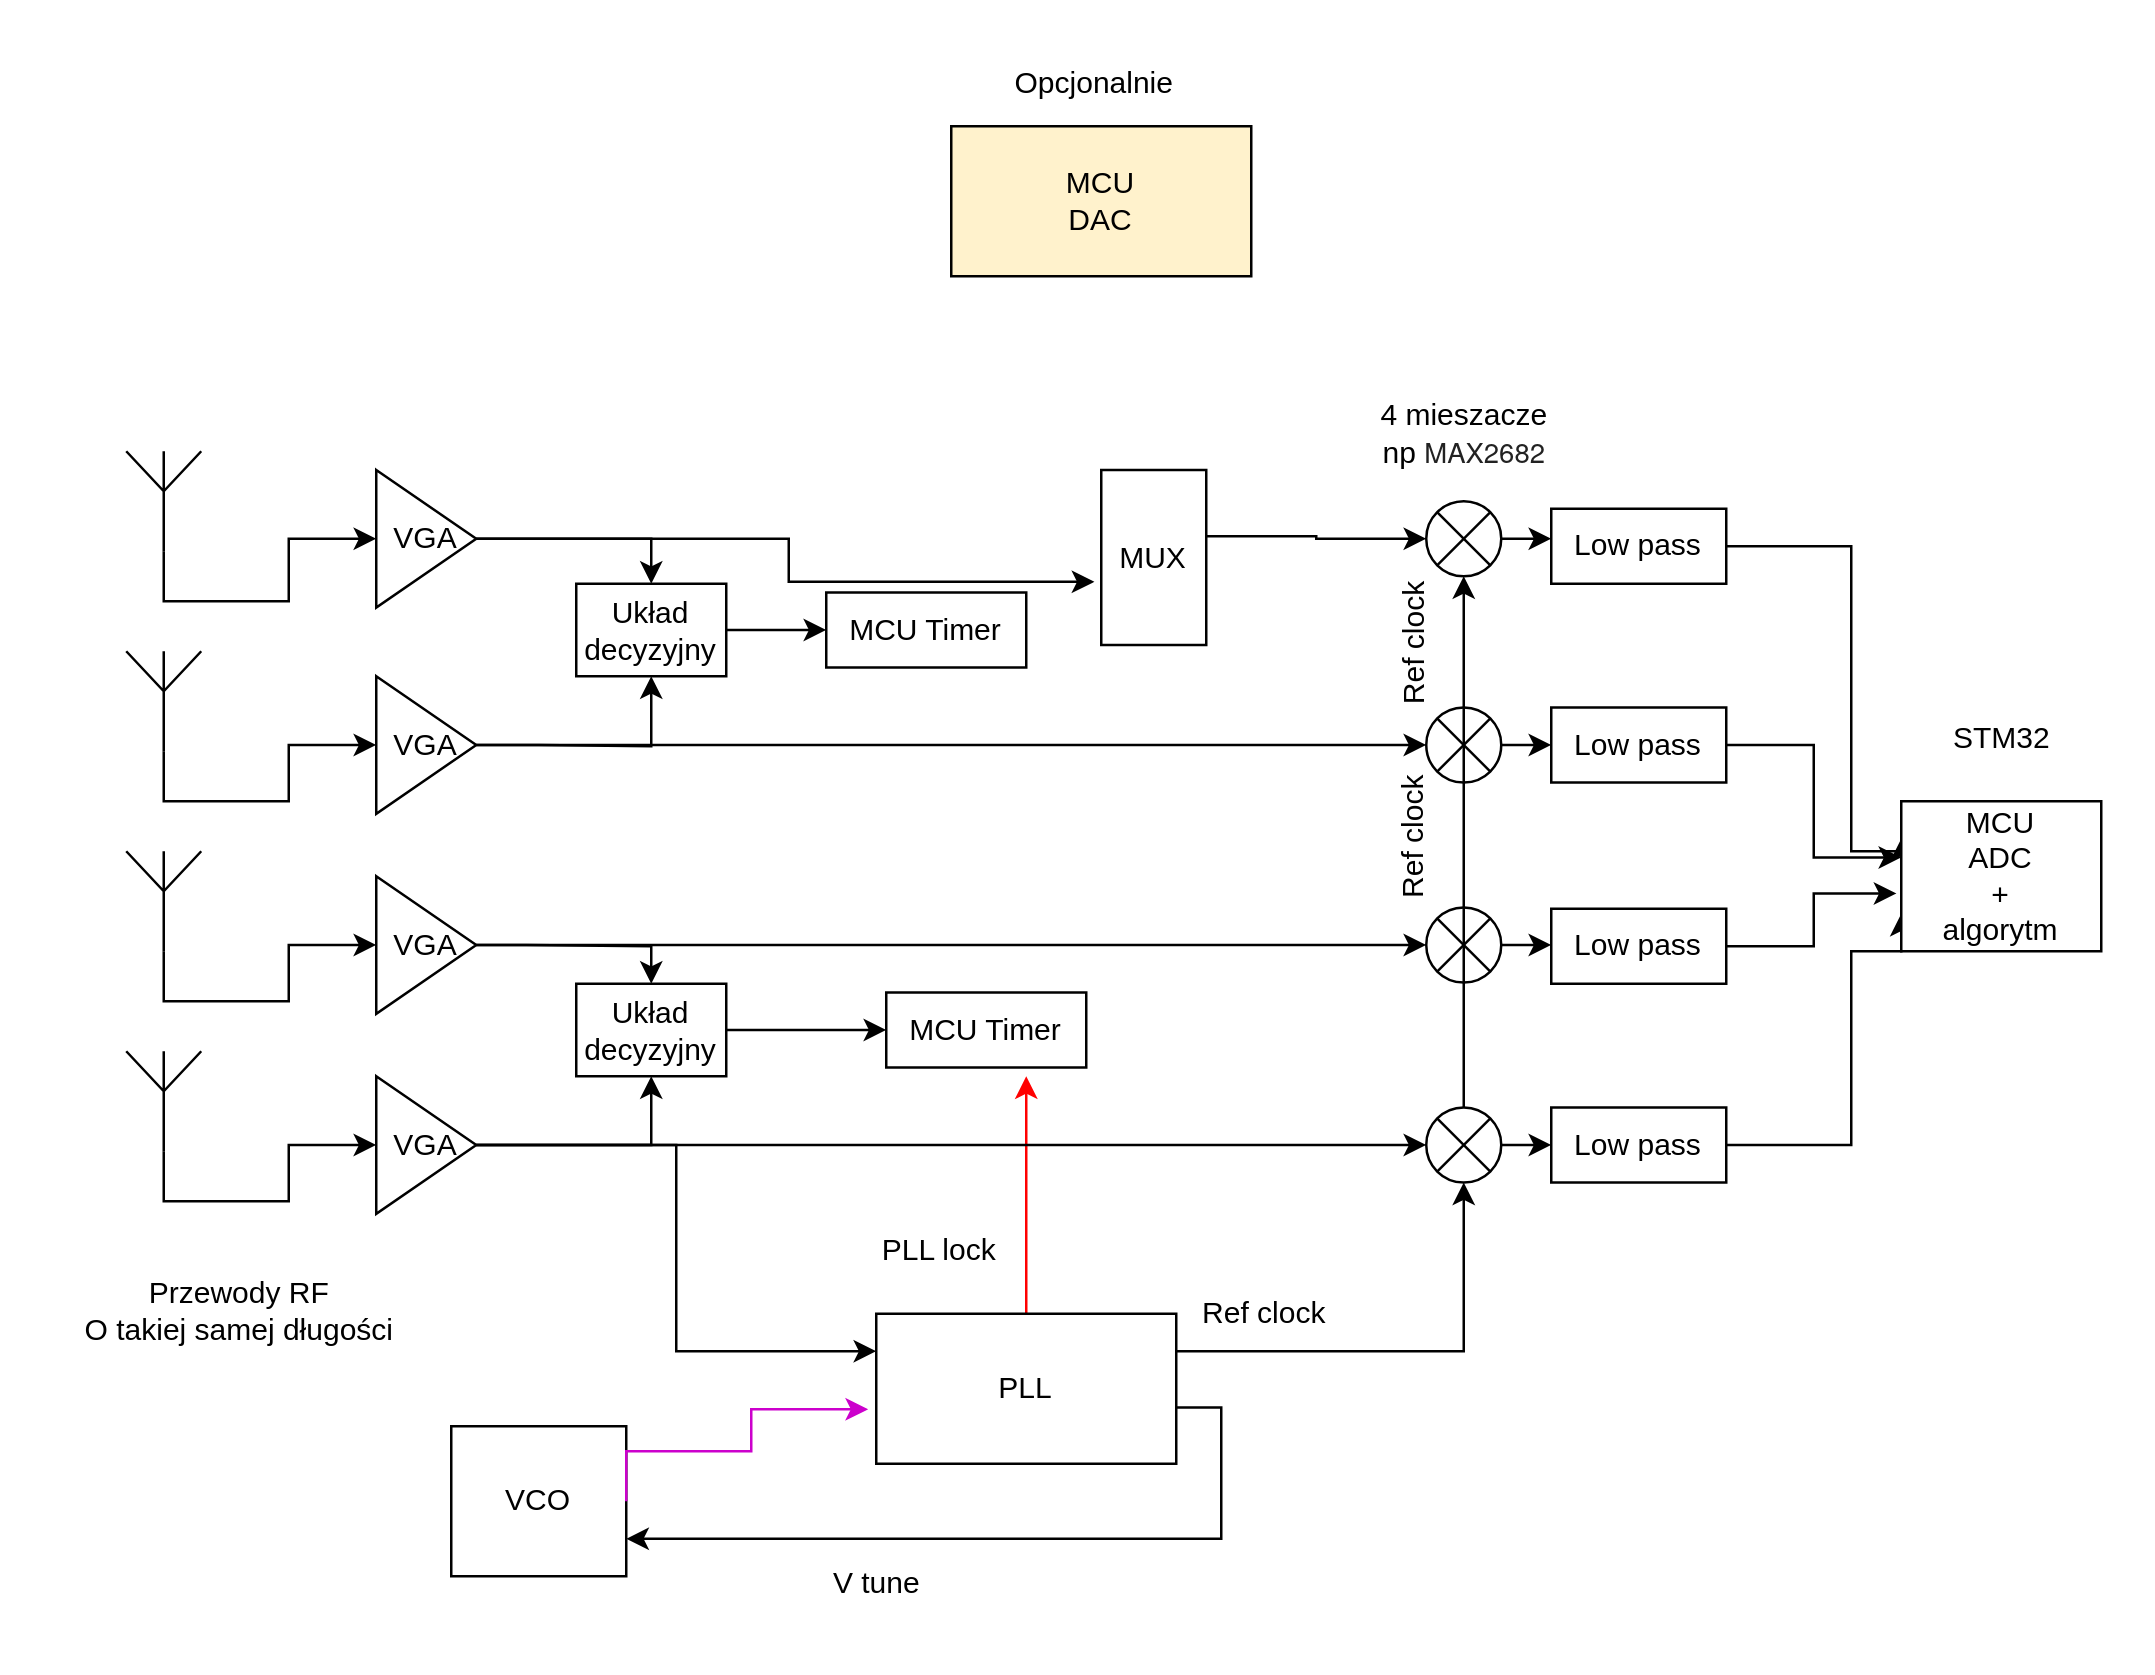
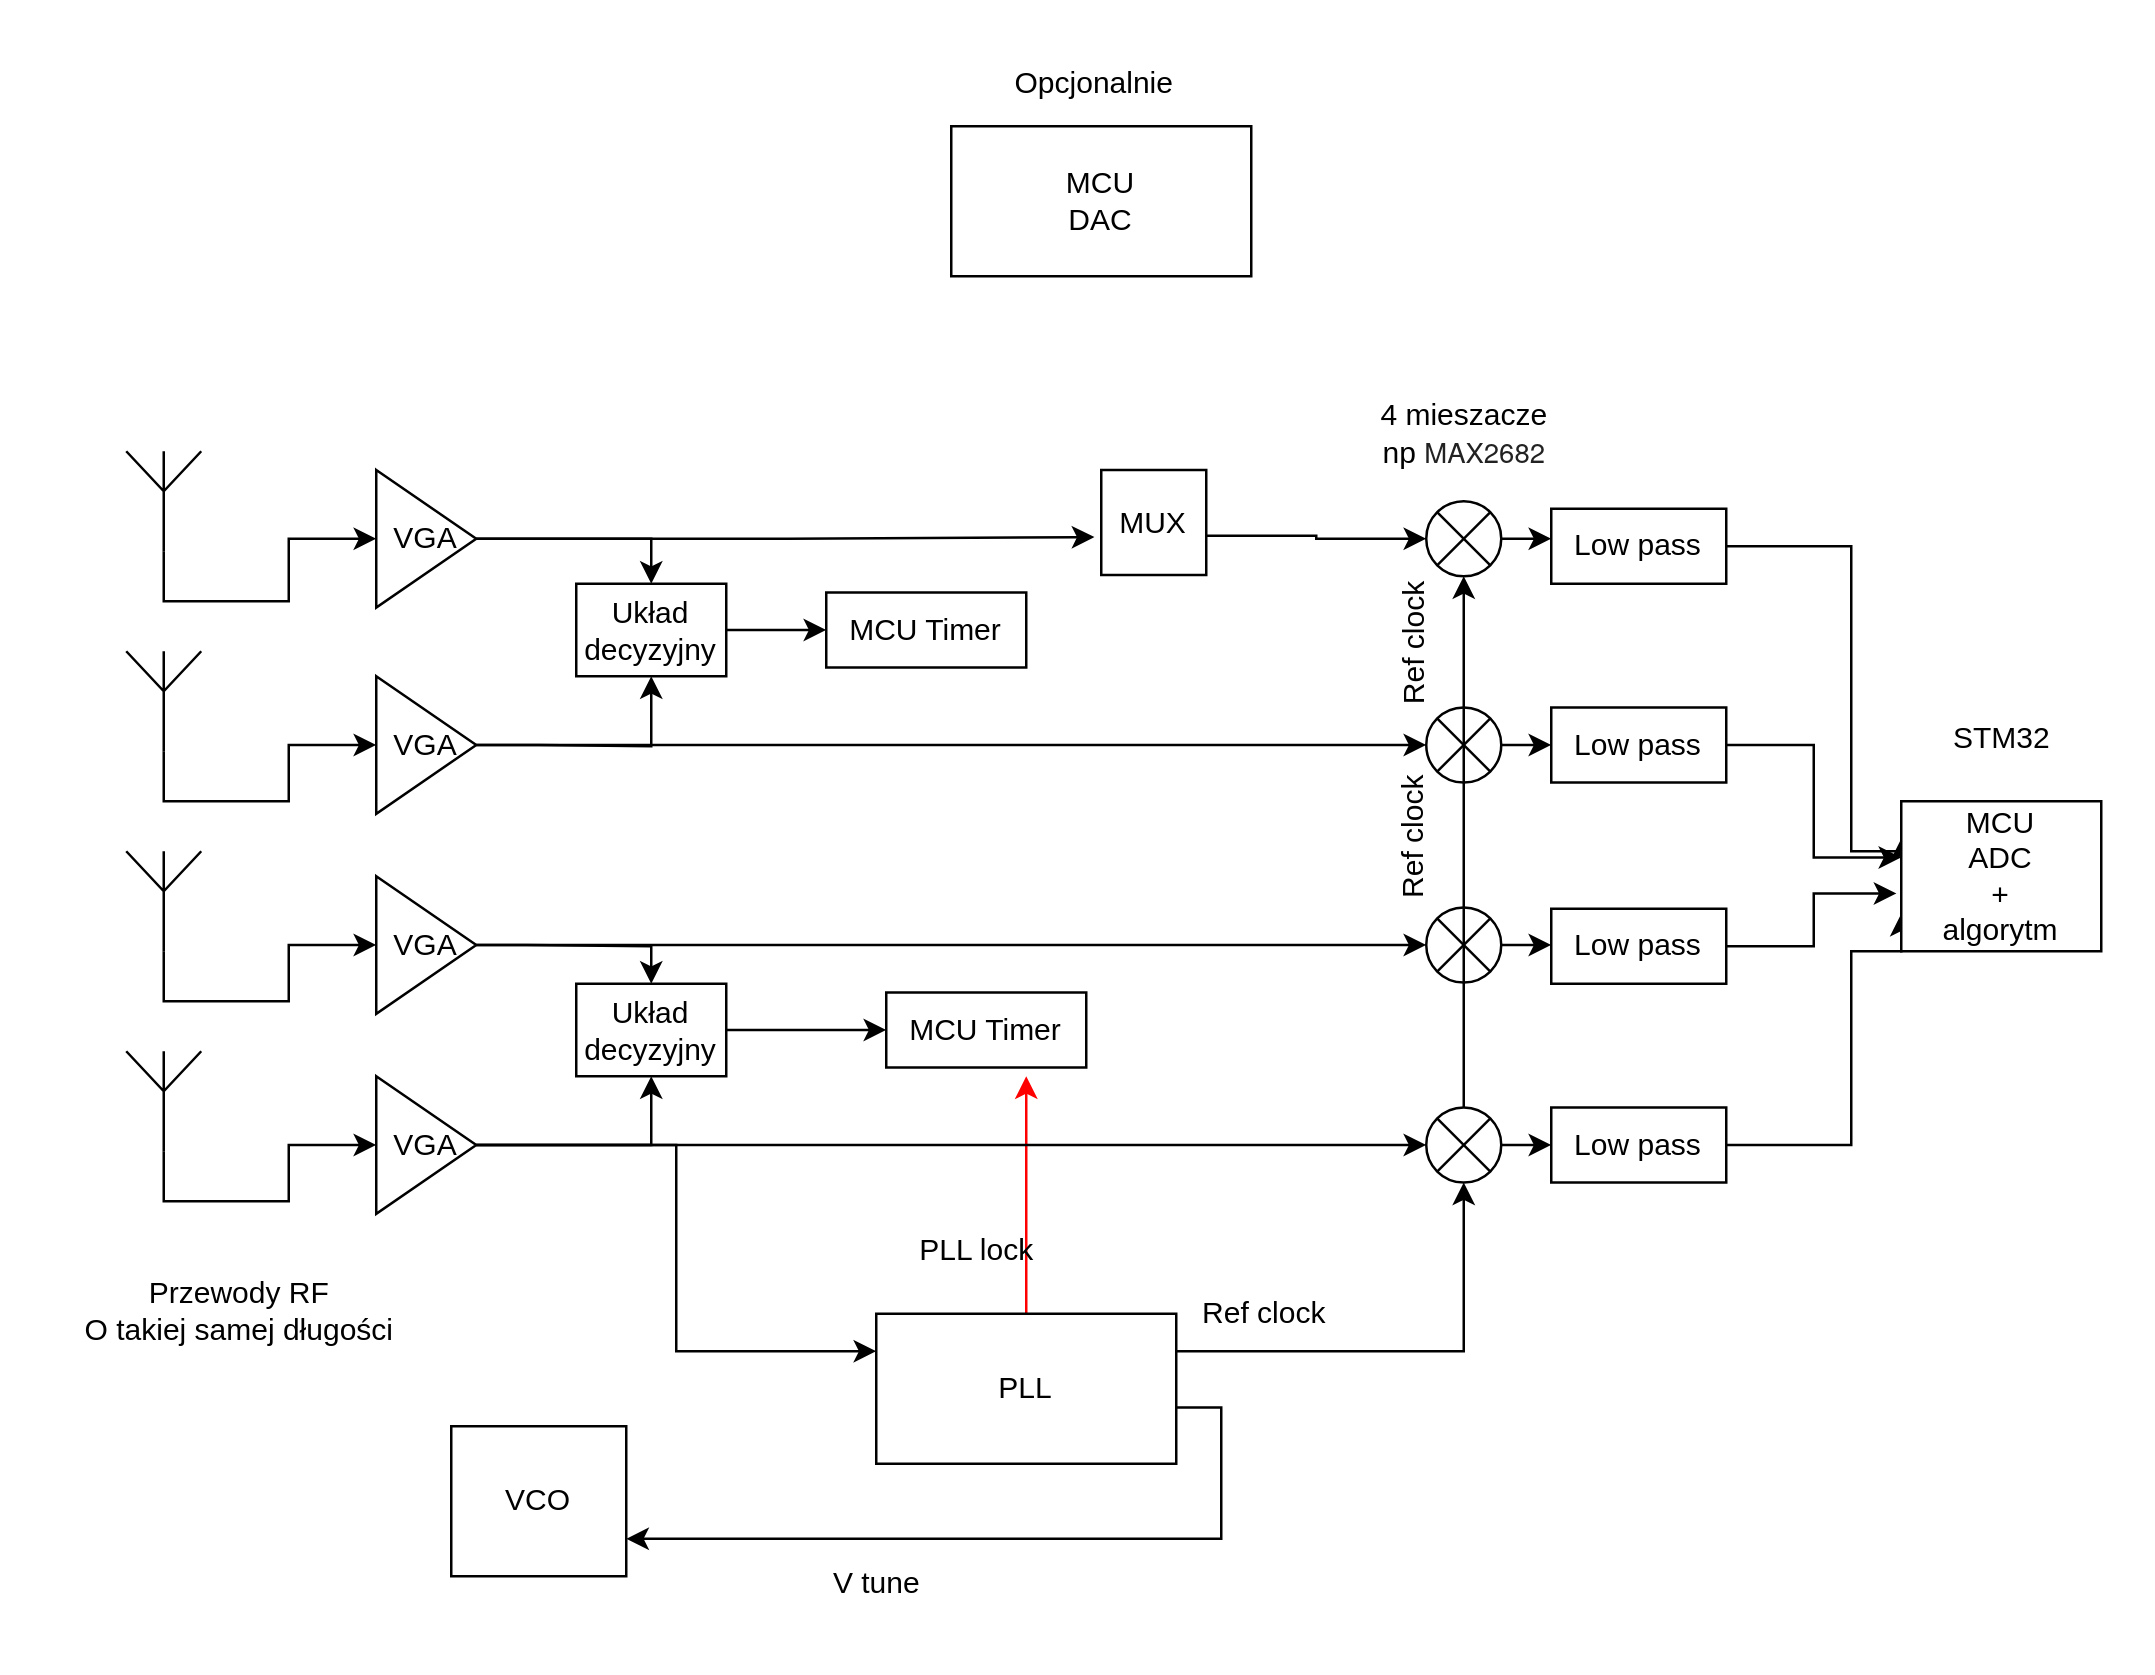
- <mxCell id="58" value="MCU&lt;div&gt;DAC&lt;/div&gt;" style="rounded=0;whiteSpace=wrap;html=1;fillColor=#fff2cc;" vertex="1" parent="1"><mxGeometry x="380" y="50" width="120" height="60" as="geometry" /></mxCell>
+ <mxCell id="58" value="MCU&lt;div&gt;DAC&lt;/div&gt;" style="rounded=0;whiteSpace=wrap;html=1;" vertex="1" parent="1"><mxGeometry x="380" y="50" width="120" height="60" as="geometry" /></mxCell>
- <mxCell id="60" value="MUX" style="whiteSpace=wrap;html=1;aspect=fixed;" vertex="1" parent="1"><mxGeometry x="440" y="187.5" width="42" height="70" as="geometry" /></mxCell>
+ <mxCell id="60" value="MUX" style="whiteSpace=wrap;html=1;aspect=fixed;" vertex="1" parent="1"><mxGeometry x="440" y="187.5" width="42" height="42" as="geometry" /></mxCell>
- <mxCell id="53" value="PLL lock" style="text;html=1;align=center;verticalAlign=middle;resizable=0;points=[];autosize=1;strokeColor=none;fillColor=none;" vertex="1" parent="1"><mxGeometry x="340" y="485" width="70" height="30" as="geometry" /></mxCell>
+ <mxCell id="53" value="PLL lock" style="text;html=1;align=center;verticalAlign=middle;resizable=0;points=[];autosize=1;strokeColor=none;fillColor=none;" vertex="1" parent="1"><mxGeometry x="355" y="485" width="70" height="30" as="geometry" /></mxCell>
- <mxCell id="33" style="edgeStyle=orthogonalEdgeStyle;rounded=0;orthogonalLoop=1;jettySize=auto;html=1;exitX=1;exitY=0.5;exitDx=0;exitDy=0;entryX=-0.027;entryY=0.637;entryDx=0;entryDy=0;entryPerimeter=0;strokeColor=#CC00CC;" edge="1" parent="1" source="32" target="18"><mxGeometry relative="1" as="geometry"><mxPoint x="280" y="595" as="sourcePoint" /><Array as="points"><mxPoint x="300" y="580" /><mxPoint x="300" y="563" /></Array></mxGeometry></mxCell>
